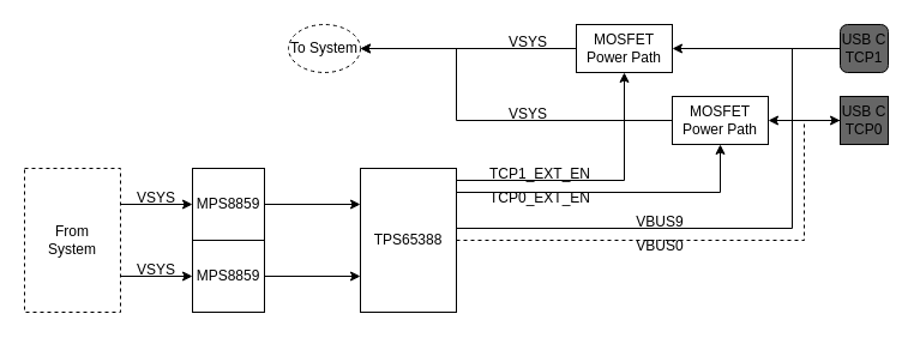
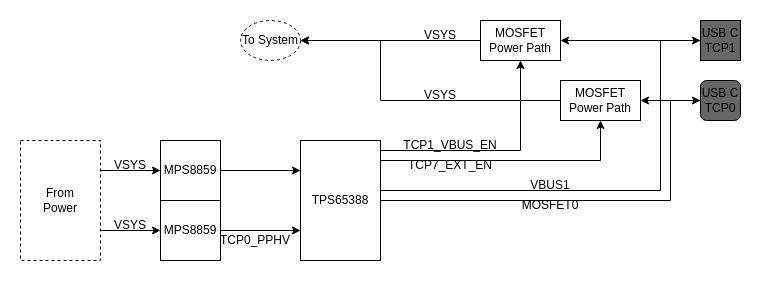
- <mxCell id="14" value="USB C&lt;br&gt;TCP1" style="whiteSpace=wrap;html=1;fillColor=#666666;rounded=1;" vertex="1" parent="1"><mxGeometry x="700" y="20" width="40" height="40" as="geometry" /></mxCell>
+ <mxCell id="14" value="USB C&lt;br&gt;TCP1" style="rounded=0;whiteSpace=wrap;html=1;fillColor=#666666;" vertex="1" parent="1"><mxGeometry x="700" y="20" width="40" height="40" as="geometry" /></mxCell>
- <mxCell id="12" value="USB C&lt;br&gt;TCP0" style="rounded=0;whiteSpace=wrap;html=1;fillColor=#666666;" vertex="1" parent="1"><mxGeometry x="700" y="80" width="40" height="40" as="geometry" /></mxCell>
+ <mxCell id="12" value="USB C&lt;br&gt;TCP0" style="whiteSpace=wrap;html=1;fillColor=#666666;rounded=1;" vertex="1" parent="1"><mxGeometry x="700" y="80" width="40" height="40" as="geometry" /></mxCell>
- <mxCell id="23" value="TCP1_EXT_EN" style="text;html=1;strokeColor=none;fillColor=none;align=center;verticalAlign=middle;whiteSpace=wrap;rounded=0;" vertex="1" parent="1"><mxGeometry x="400" y="140" width="100" height="10" as="geometry" /></mxCell>
+ <mxCell id="23" value="TCP1_VBUS_EN" style="text;html=1;strokeColor=none;fillColor=none;align=center;verticalAlign=middle;whiteSpace=wrap;rounded=0;" vertex="1" parent="1"><mxGeometry x="400" y="140" width="100" height="10" as="geometry" /></mxCell>
- <mxCell id="24" value="TCP0_EXT_EN" style="text;html=1;strokeColor=none;fillColor=none;align=center;verticalAlign=middle;whiteSpace=wrap;rounded=0;" vertex="1" parent="1"><mxGeometry x="400" y="160" width="100" height="10" as="geometry" /></mxCell>
+ <mxCell id="24" value="TCP7_EXT_EN" style="text;html=1;strokeColor=none;fillColor=none;align=center;verticalAlign=middle;whiteSpace=wrap;rounded=0;" vertex="1" parent="1"><mxGeometry x="400" y="160" width="100" height="10" as="geometry" /></mxCell>
- <mxCell id="21" value="VBUS9" style="text;html=1;strokeColor=none;fillColor=none;align=center;verticalAlign=middle;whiteSpace=wrap;rounded=0;" vertex="1" parent="1"><mxGeometry x="520" y="180" width="60" height="10" as="geometry" /></mxCell>
+ <mxCell id="21" value="VBUS1" style="text;html=1;strokeColor=none;fillColor=none;align=center;verticalAlign=middle;whiteSpace=wrap;rounded=0;" vertex="1" parent="1"><mxGeometry x="520" y="180" width="60" height="10" as="geometry" /></mxCell>
- <mxCell id="4" style="edgeStyle=orthogonalEdgeStyle;html=1;exitX=1;exitY=0;exitDx=0;exitDy=50;exitPerimeter=0;entryX=0;entryY=0.5;entryDx=0;entryDy=0;rounded=0;endArrow=none;" edge="1" parent="1" source="6" target="14"><mxGeometry relative="1" as="geometry"><Array as="points"><mxPoint x="660" y="190" /><mxPoint x="660" y="40" /></Array></mxGeometry></mxCell>
+ <mxCell id="4" style="edgeStyle=orthogonalEdgeStyle;html=1;exitX=1;exitY=0;exitDx=0;exitDy=50;exitPerimeter=0;entryX=0;entryY=0.5;entryDx=0;entryDy=0;rounded=0;" edge="1" parent="1" source="6" target="14"><mxGeometry relative="1" as="geometry"><Array as="points"><mxPoint x="660" y="190" /><mxPoint x="660" y="40" /></Array></mxGeometry></mxCell>
- <mxCell id="29" value="From&lt;br&gt;System" style="rounded=0;whiteSpace=wrap;html=1;dashed=1;" vertex="1" parent="1"><mxGeometry x="20" y="140" width="80" height="120" as="geometry" /></mxCell>
+ <mxCell id="29" value="From&lt;br&gt;Power" style="rounded=0;whiteSpace=wrap;html=1;dashed=1;" vertex="1" parent="1"><mxGeometry x="20" y="140" width="80" height="120" as="geometry" /></mxCell>
- <mxCell id="5" style="edgeStyle=orthogonalEdgeStyle;html=1;exitX=1;exitY=0;exitDx=0;exitDy=60;exitPerimeter=0;entryX=0;entryY=0.5;entryDx=0;entryDy=0;rounded=0;dashed=1;" edge="1" parent="1" source="6" target="12"><mxGeometry relative="1" as="geometry"><Array as="points"><mxPoint x="670" y="200" /><mxPoint x="670" y="100" /></Array></mxGeometry></mxCell>
+ <mxCell id="5" style="edgeStyle=orthogonalEdgeStyle;html=1;exitX=1;exitY=0;exitDx=0;exitDy=60;exitPerimeter=0;entryX=0;entryY=0.5;entryDx=0;entryDy=0;rounded=0;" edge="1" parent="1" source="6" target="12"><mxGeometry relative="1" as="geometry"><Array as="points"><mxPoint x="670" y="200" /><mxPoint x="670" y="100" /></Array></mxGeometry></mxCell>
- <mxCell id="20" value="VBUS0" style="text;html=1;strokeColor=none;fillColor=none;align=center;verticalAlign=middle;whiteSpace=wrap;rounded=0;" vertex="1" parent="1"><mxGeometry x="520" y="200" width="60" height="10" as="geometry" /></mxCell>
+ <mxCell id="20" value="MOSFET0" style="text;html=1;strokeColor=none;fillColor=none;align=center;verticalAlign=middle;whiteSpace=wrap;rounded=0;" vertex="1" parent="1"><mxGeometry x="520" y="200" width="60" height="10" as="geometry" /></mxCell>
+ <mxCell id="22" value="TCP0_PPHV" style="text;html=1;strokeColor=none;fillColor=none;align=center;verticalAlign=middle;whiteSpace=wrap;rounded=0;" vertex="1" parent="1"><mxGeometry x="225" y="230" width="60" height="20" as="geometry" /></mxCell>
